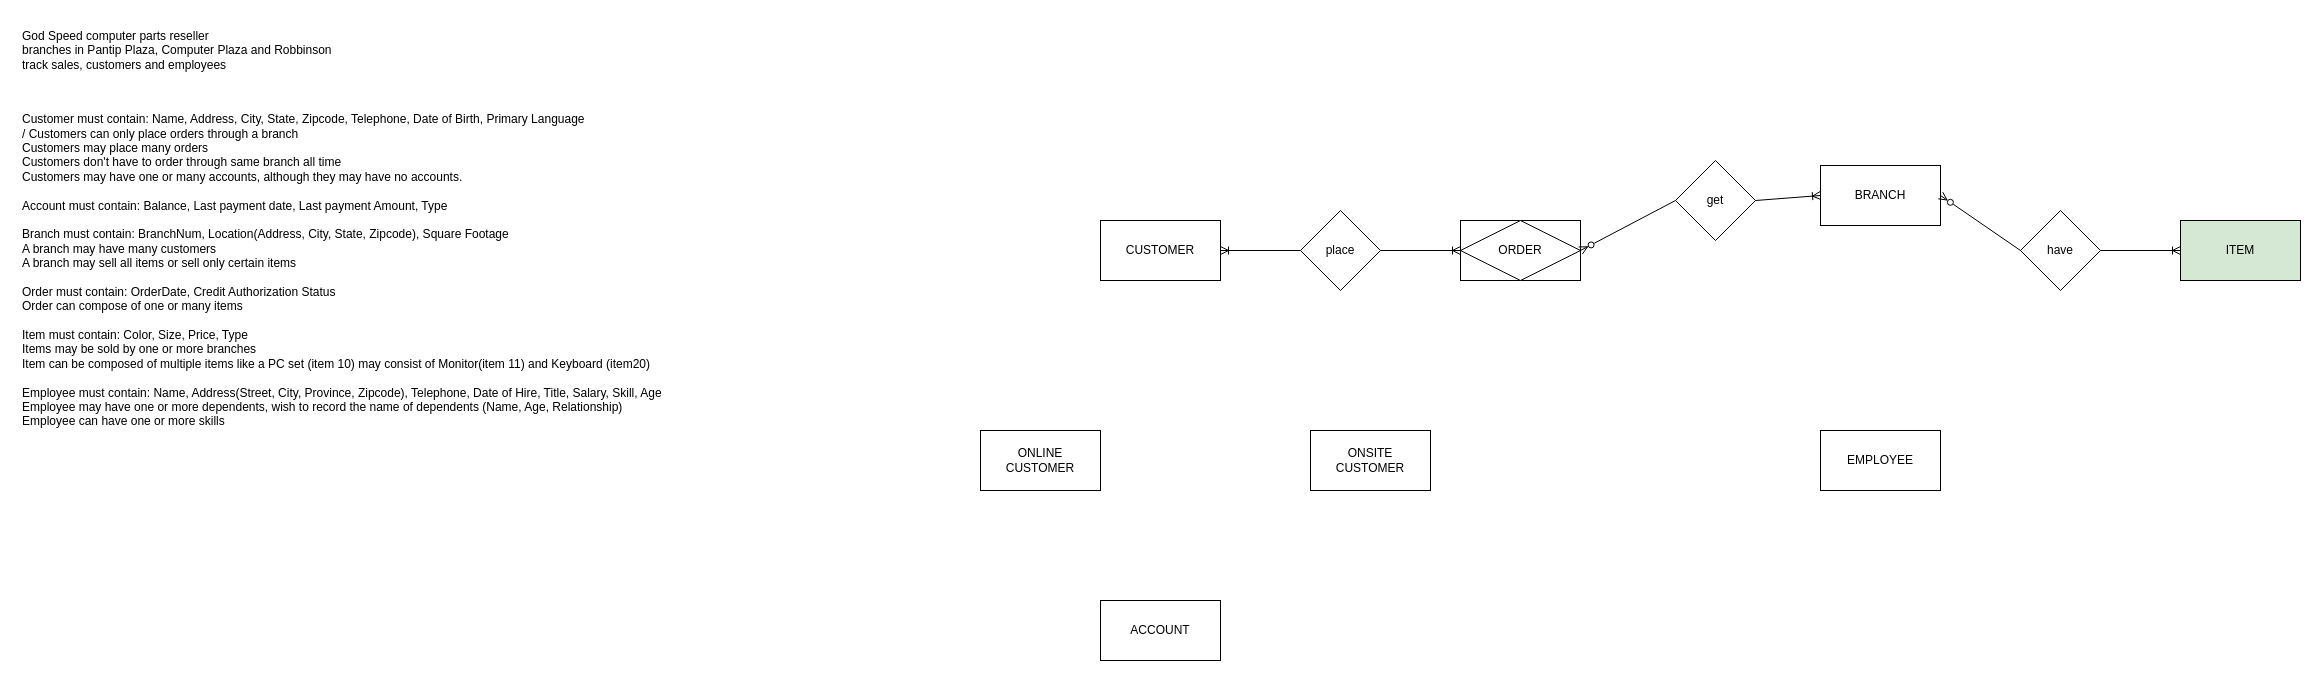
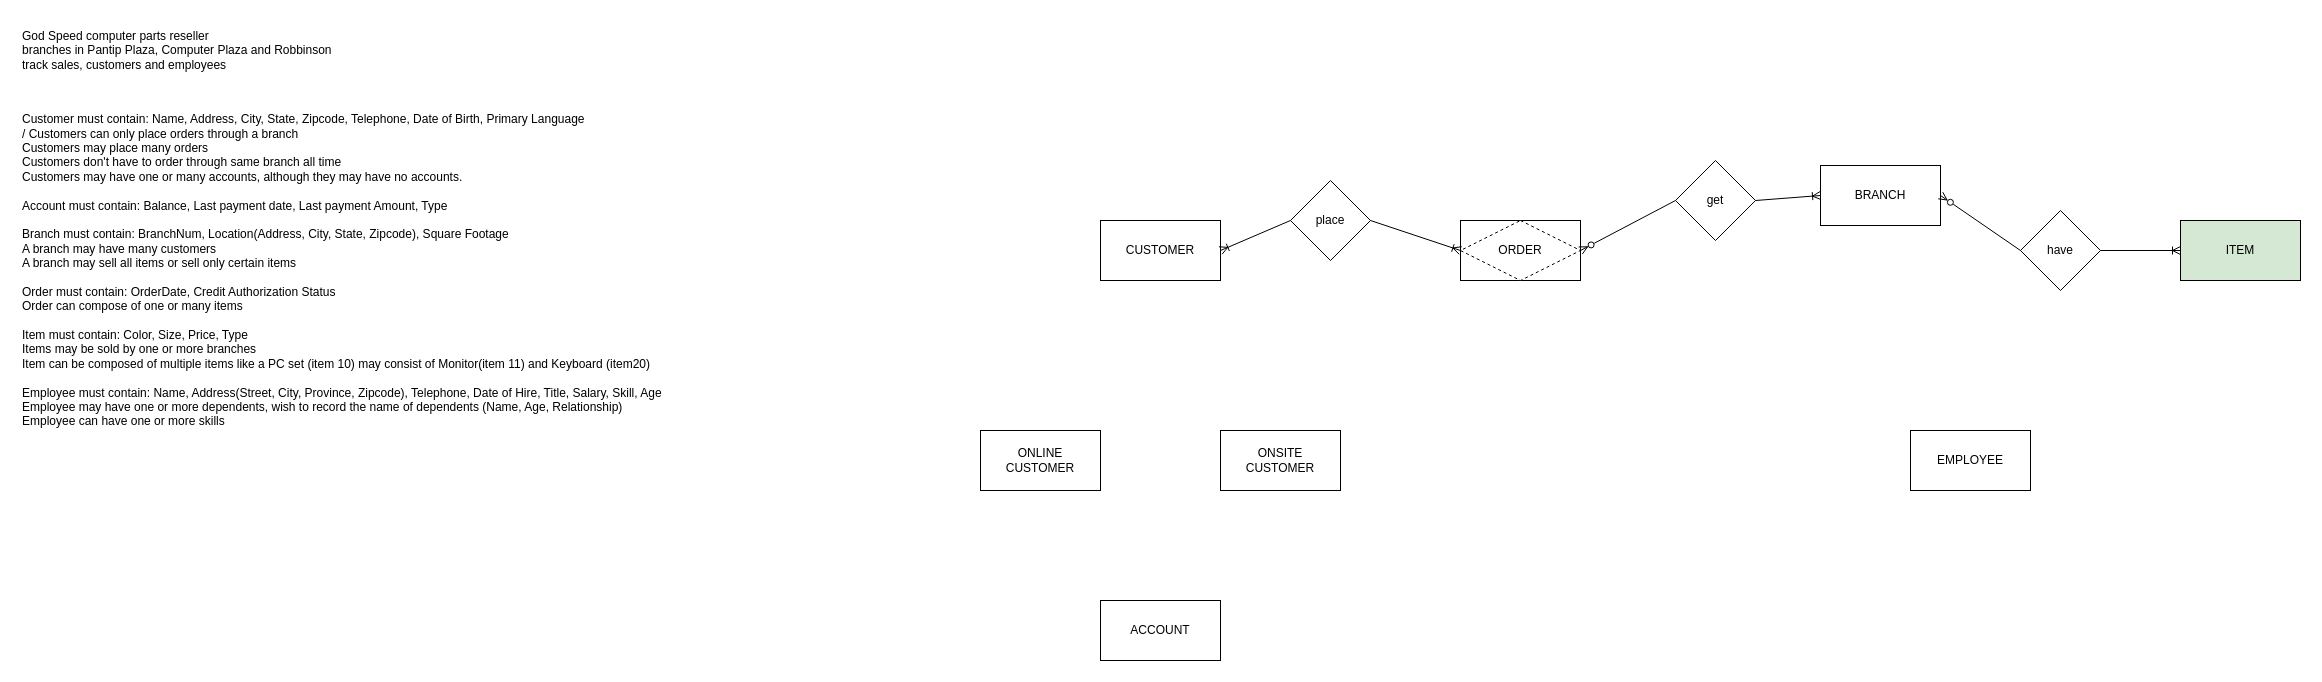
- <mxCell id="12" value="place" style="rhombus;whiteSpace=wrap;html=1;" vertex="1" parent="1"><mxGeometry x="1300" y="210" width="80" height="80" as="geometry" /></mxCell>
+ <mxCell id="12" value="place" style="rhombus;whiteSpace=wrap;html=1;" vertex="1" parent="1"><mxGeometry x="1290" y="180" width="80" height="80" as="geometry" /></mxCell>
- <mxCell id="8" value="ORDER" style="rhombus;whiteSpace=wrap;html=1;" vertex="1" parent="6"><mxGeometry width="120" height="60" as="geometry" /></mxCell>
+ <mxCell id="8" value="ORDER" style="rhombus;whiteSpace=wrap;html=1;dashed=1;" vertex="1" parent="6"><mxGeometry width="120" height="60" as="geometry" /></mxCell>
- <mxCell id="15" value="ONSITE&lt;div&gt;CUSTOMER&lt;/div&gt;" style="rounded=0;whiteSpace=wrap;html=1;" vertex="1" parent="1"><mxGeometry x="1310" y="430" width="120" height="60" as="geometry" /></mxCell>
+ <mxCell id="15" value="ONSITE&lt;div&gt;CUSTOMER&lt;/div&gt;" style="rounded=0;whiteSpace=wrap;html=1;" vertex="1" parent="1"><mxGeometry x="1220" y="430" width="120" height="60" as="geometry" /></mxCell>
- <mxCell id="10" value="EMPLOYEE" style="rounded=0;whiteSpace=wrap;html=1;" vertex="1" parent="1"><mxGeometry x="1820" y="430" width="120" height="60" as="geometry" /></mxCell>
+ <mxCell id="10" value="EMPLOYEE" style="rounded=0;whiteSpace=wrap;html=1;" vertex="1" parent="1"><mxGeometry x="1910" y="430" width="120" height="60" as="geometry" /></mxCell>
